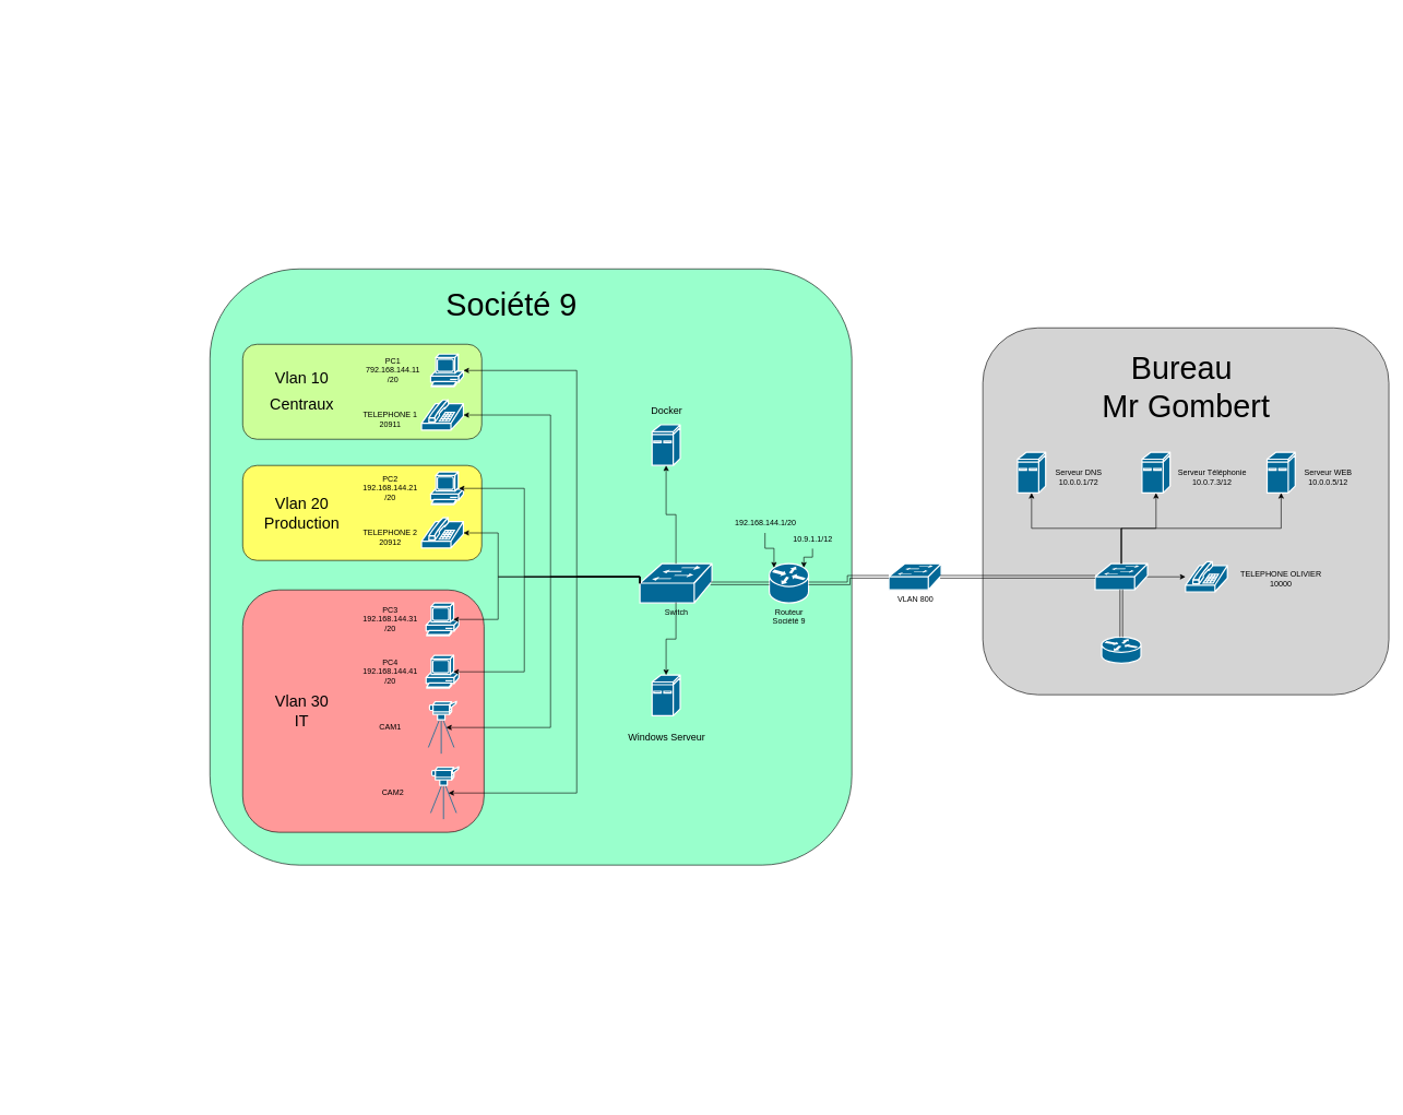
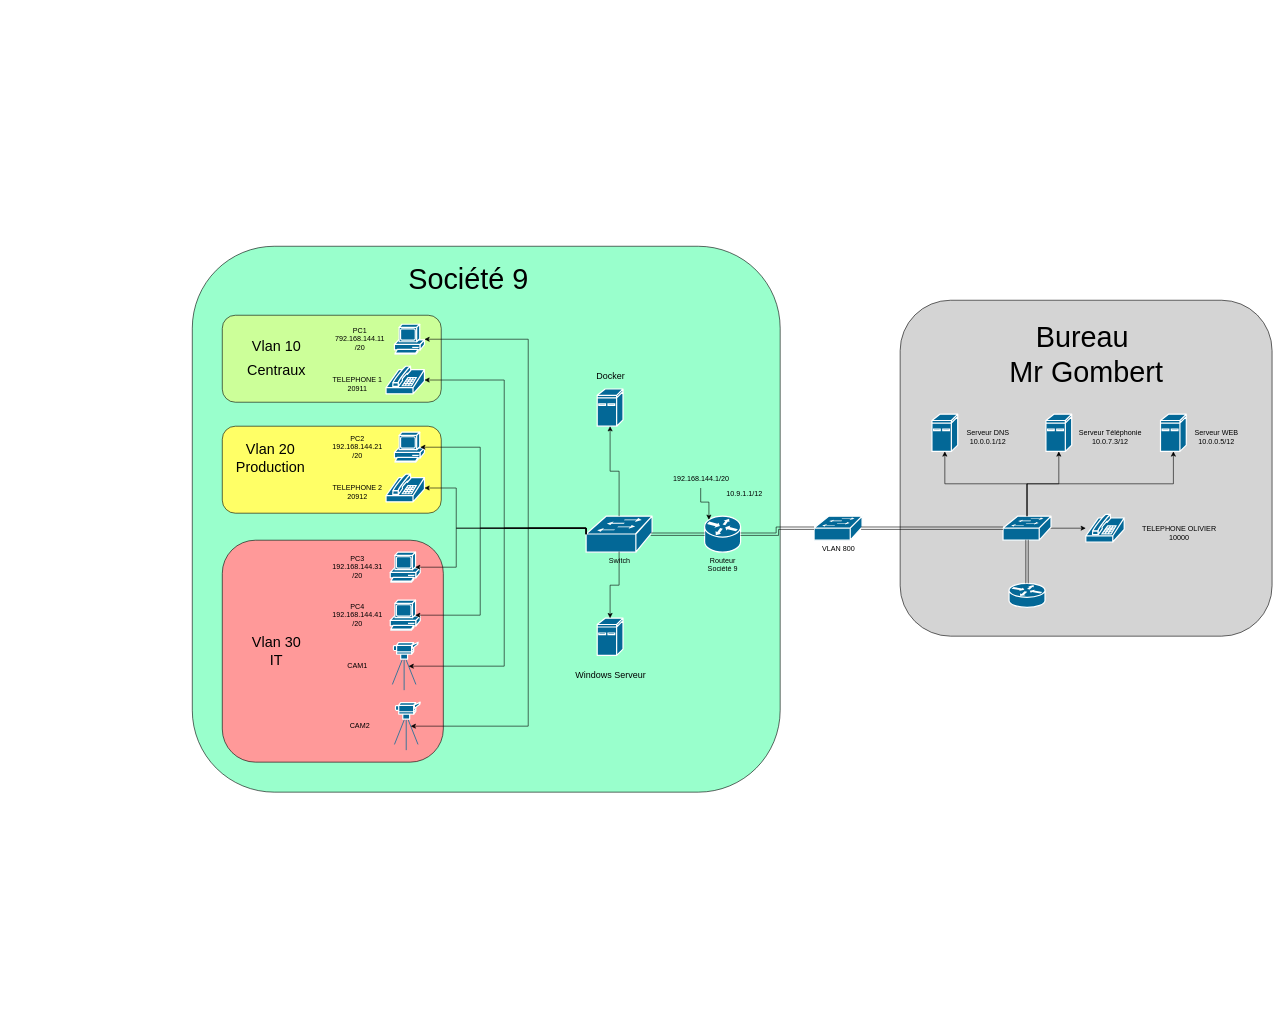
- <mxCell id="65" value="&lt;div&gt;Serveur DNS&lt;/div&gt;10.0.0.1/72" style="text;html=1;align=center;verticalAlign=middle;resizable=0;points=[];autosize=1;strokeColor=none;fillColor=none;" vertex="1" parent="1"><mxGeometry x="1596" y="707.5" width="100" height="40" as="geometry" /></mxCell>
+ <mxCell id="65" value="&lt;div&gt;Serveur DNS&lt;/div&gt;10.0.0.1/12" style="text;html=1;align=center;verticalAlign=middle;resizable=0;points=[];autosize=1;strokeColor=none;fillColor=none;" vertex="1" parent="1"><mxGeometry x="1596" y="707.5" width="100" height="40" as="geometry" /></mxCell>
- <mxCell id="56" value="&lt;div&gt;&lt;font style=&quot;font-size: 24px;&quot;&gt;Vlan 20&lt;/font&gt;&lt;/div&gt;&lt;div&gt;&lt;font style=&quot;font-size: 24px;&quot;&gt;Production&lt;font&gt;&lt;br&gt;&lt;/font&gt;&lt;/font&gt;&lt;/div&gt;" style="text;html=1;align=center;verticalAlign=middle;resizable=0;points=[];autosize=1;strokeColor=none;fillColor=none;" vertex="1" parent="1"><mxGeometry x="390" y="747.5" width="140" height="70" as="geometry" /></mxCell>
+ <mxCell id="56" value="&lt;div&gt;&lt;font style=&quot;font-size: 24px;&quot;&gt;Vlan 20&lt;/font&gt;&lt;/div&gt;&lt;div&gt;&lt;font style=&quot;font-size: 24px;&quot;&gt;Production&lt;font&gt;&lt;br&gt;&lt;/font&gt;&lt;/font&gt;&lt;/div&gt;" style="text;html=1;align=center;verticalAlign=middle;resizable=0;points=[];autosize=1;strokeColor=none;fillColor=none;" vertex="1" parent="1"><mxGeometry x="380" y="727.5" width="140" height="70" as="geometry" /></mxCell>
- <mxCell id="71" style="edgeStyle=orthogonalEdgeStyle;rounded=0;orthogonalLoop=1;jettySize=auto;html=1;entryX=0.88;entryY=0.1;entryDx=0;entryDy=0;entryPerimeter=0;" edge="1" parent="1" source="70" target="17"><mxGeometry relative="1" as="geometry"><Array as="points"><mxPoint x="1240" y="850" /><mxPoint x="1227" y="850" /></Array></mxGeometry></mxCell>
- <mxCell id="62" value="&lt;div&gt;TELEPHONE OLIVIER&lt;/div&gt;&lt;div&gt;10000&lt;/div&gt;" style="text;html=1;align=center;verticalAlign=middle;resizable=0;points=[];autosize=1;strokeColor=none;fillColor=none;" vertex="1" parent="1"><mxGeometry x="1880" y="863" width="150" height="40" as="geometry" /></mxCell>
+ <mxCell id="62" value="&lt;div&gt;TELEPHONE OLIVIER&lt;/div&gt;&lt;div&gt;10000&lt;/div&gt;" style="text;html=1;align=center;verticalAlign=middle;resizable=0;points=[];autosize=1;strokeColor=none;fillColor=none;" vertex="1" parent="1"><mxGeometry x="1890" y="868" width="150" height="40" as="geometry" /></mxCell>
